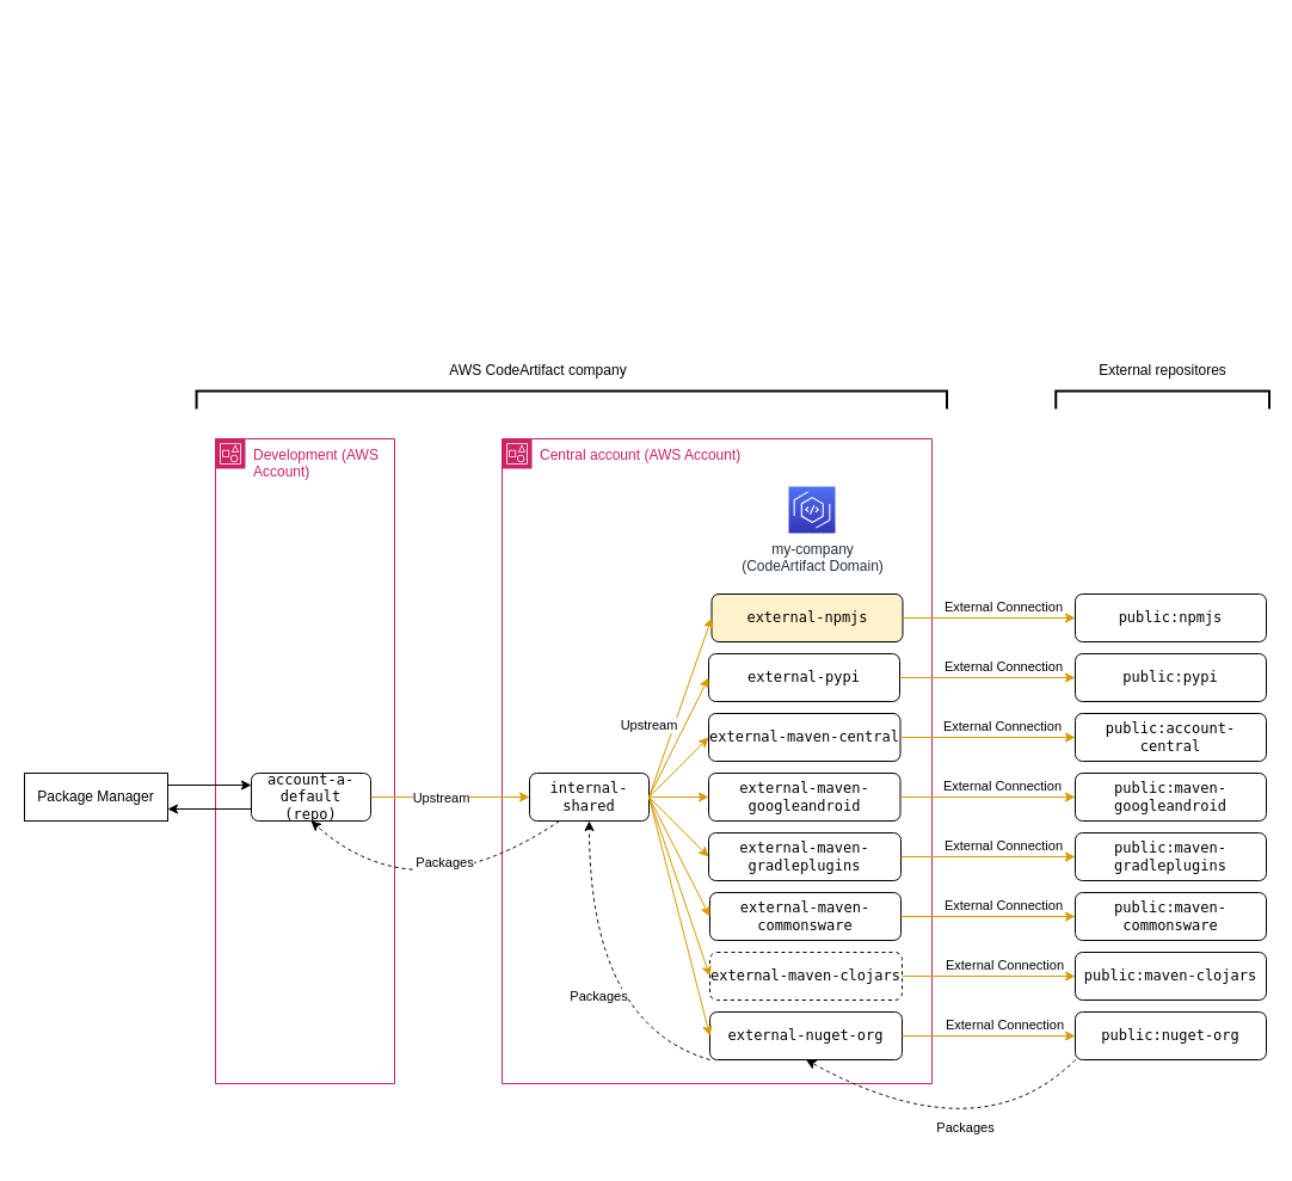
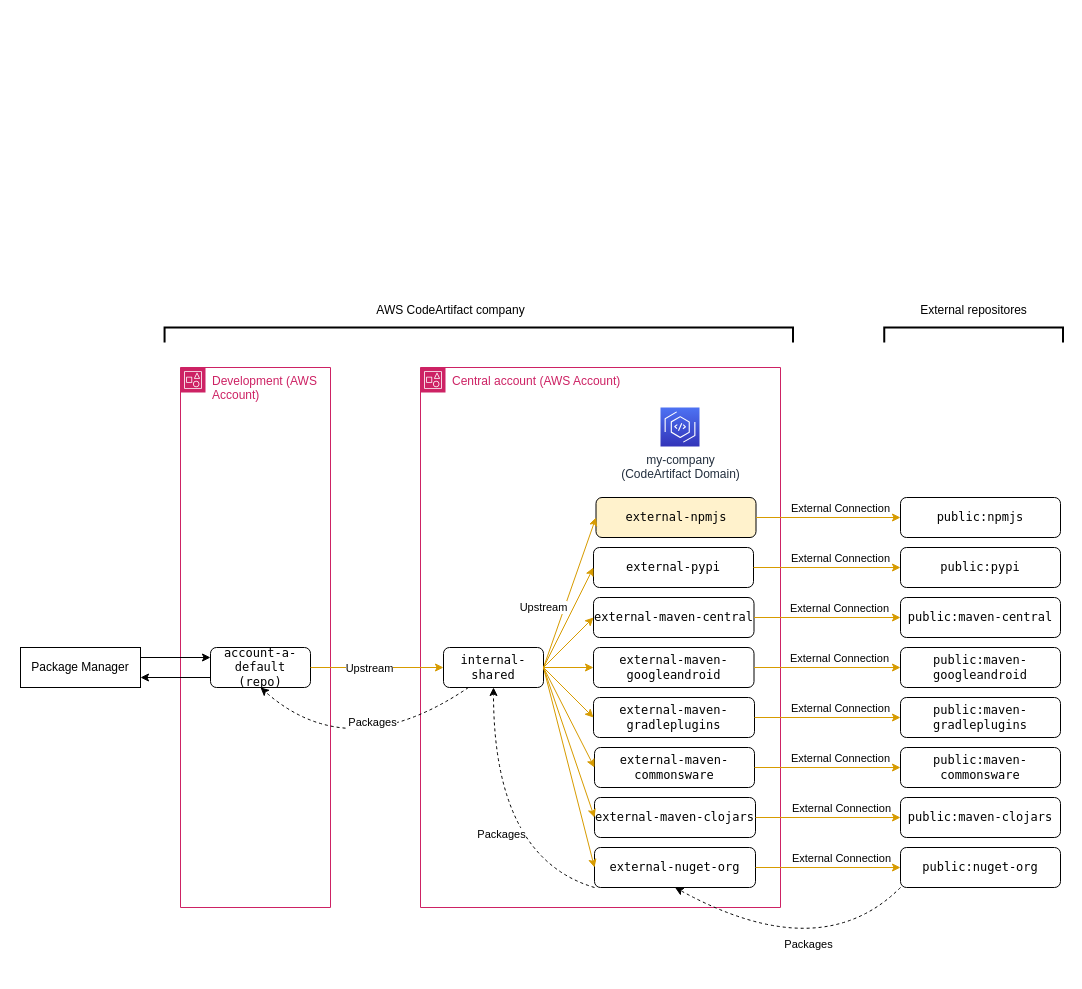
- <mxCell id="4" value="&lt;code class=&quot;code&quot;&gt;public:account-central&lt;/code&gt;" style="rounded=1;whiteSpace=wrap;html=1;" parent="1" vertex="1"><mxGeometry x="900" y="597" width="160" height="40" as="geometry" /></mxCell>
+ <mxCell id="4" value="&lt;code class=&quot;code&quot;&gt;public:maven-central&lt;/code&gt;" style="rounded=1;whiteSpace=wrap;html=1;" parent="1" vertex="1"><mxGeometry x="900" y="597" width="160" height="40" as="geometry" /></mxCell>
- <mxCell id="22" value="&lt;code class=&quot;code&quot;&gt;external-maven-clojars&lt;/code&gt;" style="rounded=1;whiteSpace=wrap;html=1;dashed=1;" parent="14" vertex="1"><mxGeometry x="174" y="430" width="161" height="40" as="geometry" /></mxCell>
+ <mxCell id="22" value="&lt;code class=&quot;code&quot;&gt;external-maven-clojars&lt;/code&gt;" style="rounded=1;whiteSpace=wrap;html=1;" parent="14" vertex="1"><mxGeometry x="174" y="430" width="161" height="40" as="geometry" /></mxCell>
